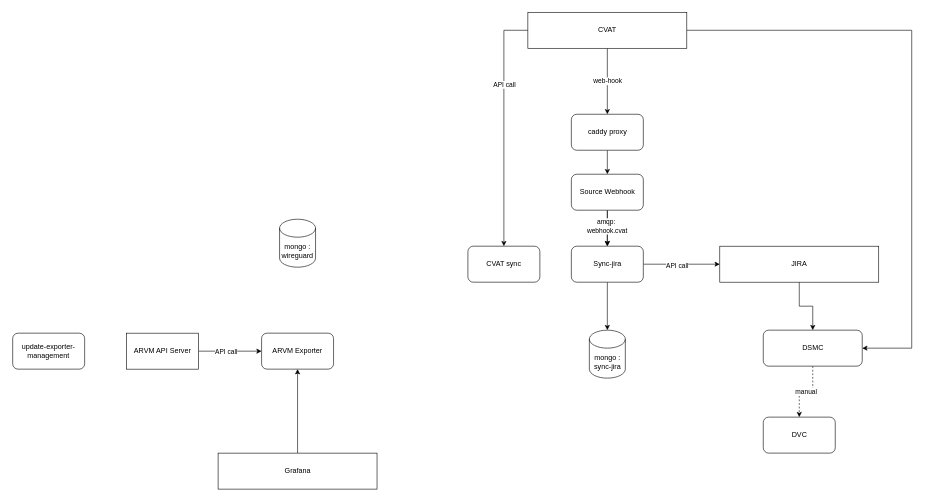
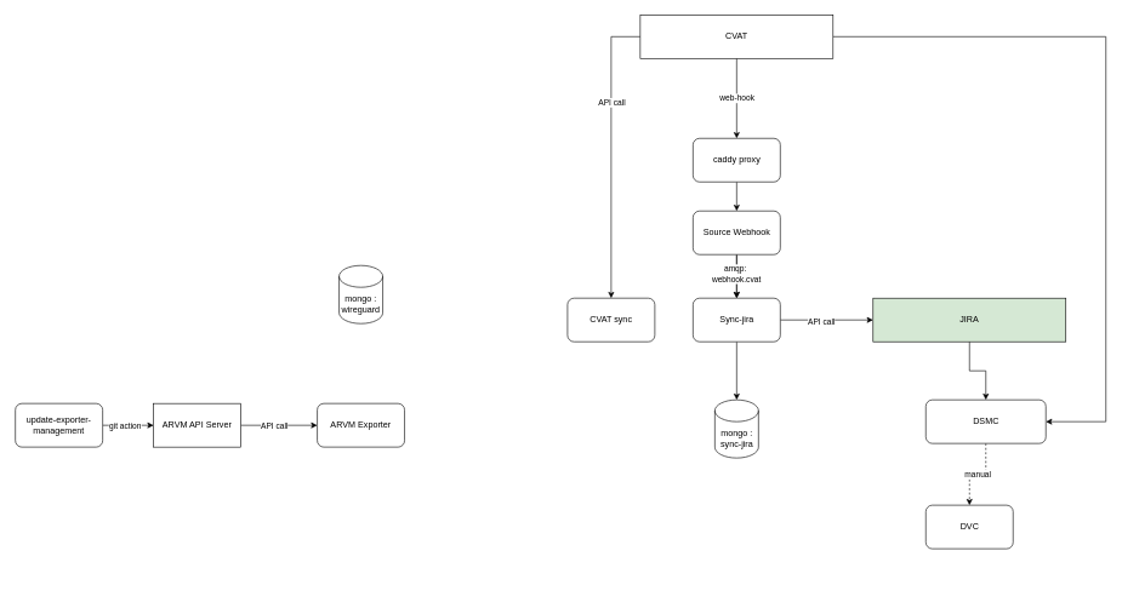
- <mxCell id="29" value="JIRA" style="rounded=0;whiteSpace=wrap;html=1;" vertex="1" parent="1"><mxGeometry x="1199" y="410" width="265" height="60" as="geometry" /></mxCell>
+ <mxCell id="29" value="JIRA" style="rounded=0;whiteSpace=wrap;html=1;fillColor=#d5e8d4;" vertex="1" parent="1"><mxGeometry x="1199" y="410" width="265" height="60" as="geometry" /></mxCell>
+ <mxCell id="25" value="" style="edgeStyle=orthogonalEdgeStyle;rounded=0;orthogonalLoop=1;jettySize=auto;html=1;" parent="1" source="27" target="4" edge="1"><mxGeometry relative="1" as="geometry" /></mxCell>
+ <mxCell id="26" value="git action" style="edgeLabel;html=1;align=center;verticalAlign=middle;resizable=0;points=[];" vertex="1" connectable="0" parent="25"><mxGeometry x="0.114" y="-1" relative="1" as="geometry"><mxPoint x="-9" y="-1" as="offset" /></mxGeometry></mxCell>
- <mxCell id="7" value="" style="edgeStyle=orthogonalEdgeStyle;rounded=0;orthogonalLoop=1;jettySize=auto;html=1;" parent="1" source="8" target="5" edge="1"><mxGeometry relative="1" as="geometry" /></mxCell>
- <mxCell id="8" value="Grafana" style="rounded=0;whiteSpace=wrap;html=1;" parent="1" vertex="1"><mxGeometry x="362.5" y="755" width="265" height="60" as="geometry" /></mxCell>
